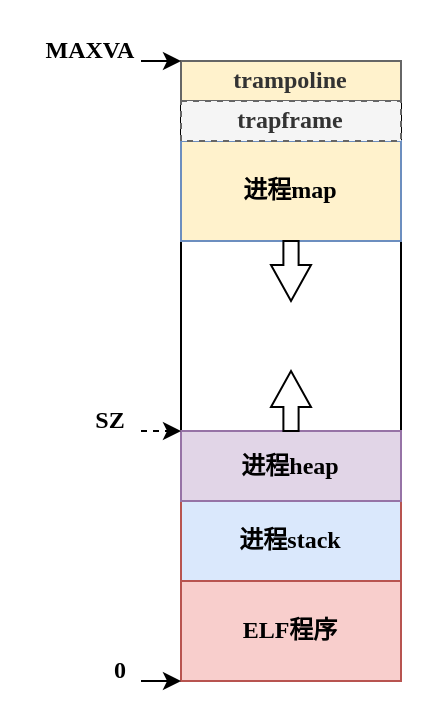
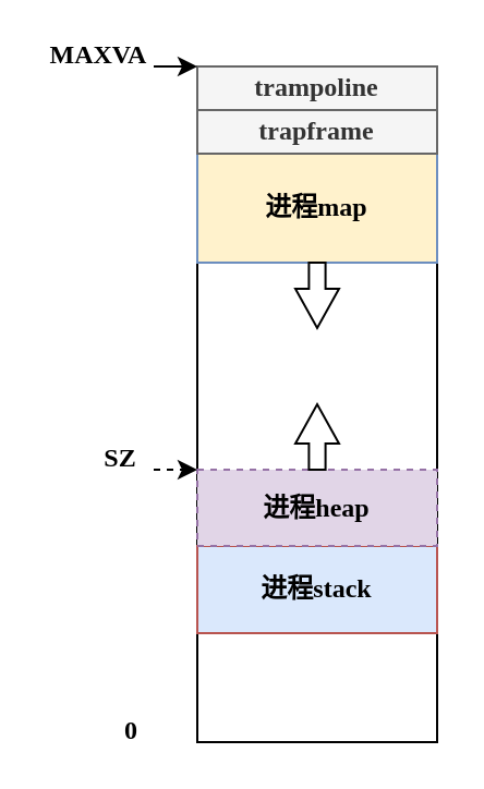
- <mxCell id="7" value="&lt;font face=&quot;Comic Sans MS&quot;&gt;&lt;b&gt;trampoline&lt;/b&gt;&lt;/font&gt;" style="rounded=0;whiteSpace=wrap;html=1;fillColor=#fff2cc;fontColor=#333333;strokeColor=#666666;" parent="1" vertex="1"><mxGeometry x="90" y="30" width="110" height="20" as="geometry" /></mxCell>
+ <mxCell id="7" value="&lt;font face=&quot;Comic Sans MS&quot;&gt;&lt;b&gt;trampoline&lt;/b&gt;&lt;/font&gt;" style="rounded=0;whiteSpace=wrap;html=1;fillColor=#f5f5f5;fontColor=#333333;strokeColor=#666666;" parent="1" vertex="1"><mxGeometry x="90" y="30" width="110" height="20" as="geometry" /></mxCell>
- <mxCell id="8" value="&lt;font face=&quot;Comic Sans MS&quot;&gt;&lt;b&gt;trapframe&lt;/b&gt;&lt;/font&gt;" style="rounded=0;whiteSpace=wrap;html=1;fillColor=#f5f5f5;fontColor=#333333;strokeColor=#666666;dashed=1;" parent="1" vertex="1"><mxGeometry x="90" y="50" width="110" height="20" as="geometry" /></mxCell>
+ <mxCell id="8" value="&lt;font face=&quot;Comic Sans MS&quot;&gt;&lt;b&gt;trapframe&lt;/b&gt;&lt;/font&gt;" style="rounded=0;whiteSpace=wrap;html=1;fillColor=#f5f5f5;fontColor=#333333;strokeColor=#666666;" parent="1" vertex="1"><mxGeometry x="90" y="50" width="110" height="20" as="geometry" /></mxCell>
- <mxCell id="5" value="&lt;font face=&quot;Comic Sans MS&quot;&gt;&lt;b&gt;进程heap&lt;/b&gt;&lt;/font&gt;" style="rounded=0;whiteSpace=wrap;html=1;fillColor=#e1d5e7;strokeColor=#9673a6;" parent="1" vertex="1"><mxGeometry x="90" y="215" width="110" height="35" as="geometry" /></mxCell>
+ <mxCell id="5" value="&lt;font face=&quot;Comic Sans MS&quot;&gt;&lt;b&gt;进程heap&lt;/b&gt;&lt;/font&gt;" style="rounded=0;whiteSpace=wrap;html=1;fillColor=#e1d5e7;strokeColor=#9673a6;dashed=1;" parent="1" vertex="1"><mxGeometry x="90" y="215" width="110" height="35" as="geometry" /></mxCell>
- <mxCell id="3" value="&lt;b&gt;&lt;font face=&quot;Comic Sans MS&quot;&gt;ELF程序&lt;/font&gt;&lt;/b&gt;" style="rounded=0;whiteSpace=wrap;html=1;fillColor=#f8cecc;strokeColor=#b85450;" parent="1" vertex="1"><mxGeometry x="90" y="290" width="110" height="50" as="geometry" /></mxCell>
- <mxCell id="13" style="edgeStyle=orthogonalEdgeStyle;rounded=0;orthogonalLoop=1;jettySize=auto;html=1;exitX=1;exitY=1;exitDx=0;exitDy=0;entryX=0;entryY=1;entryDx=0;entryDy=0;fontFamily=Comic Sans MS;" parent="1" source="14" target="3" edge="1"><mxGeometry relative="1" as="geometry" /></mxCell>
